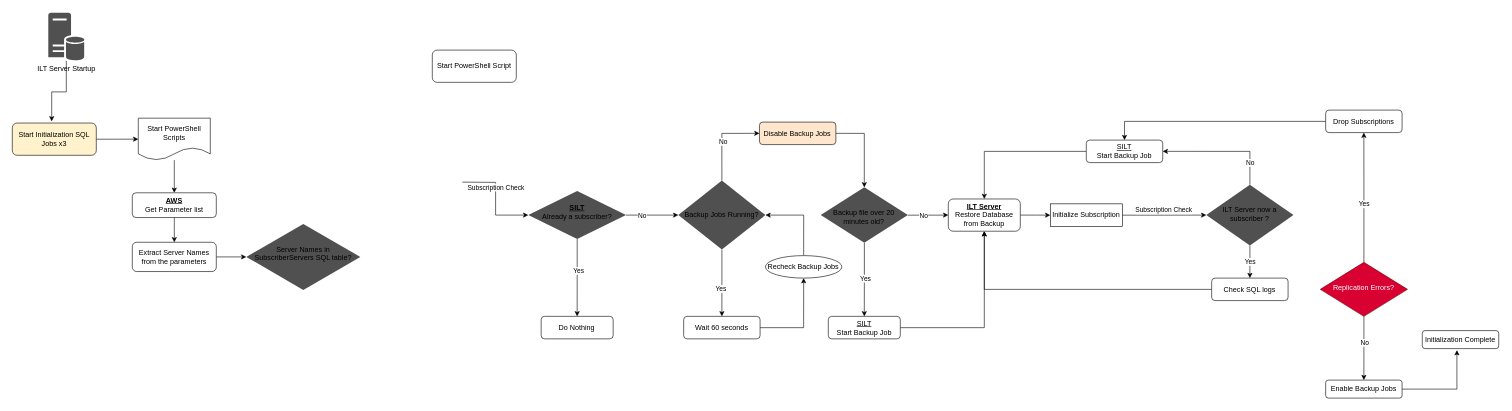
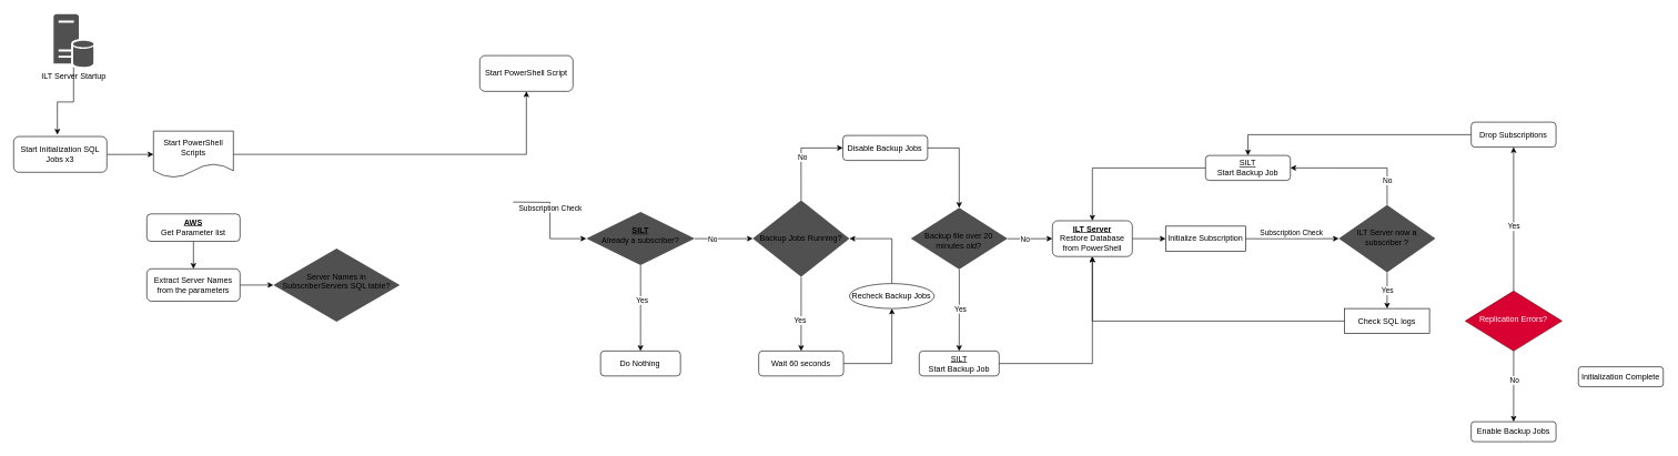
- <mxCell id="40" value="Disable Backup Jobs" style="rounded=1;whiteSpace=wrap;html=1;fillColor=#ffe6cc;" parent="1" vertex="1"><mxGeometry x="1265.25" y="203" width="127.37" height="37.5" as="geometry" /></mxCell>
+ <mxCell id="40" value="Disable Backup Jobs" style="rounded=1;whiteSpace=wrap;html=1;" parent="1" vertex="1"><mxGeometry x="1265.25" y="203" width="127.37" height="37.5" as="geometry" /></mxCell>
- <mxCell id="38" value="Start Initialization SQL Jobs x3" style="rounded=1;whiteSpace=wrap;html=1;fillColor=#fff2cc;" parent="1" vertex="1"><mxGeometry x="20" y="204.56" width="140" height="53.75" as="geometry" /></mxCell>
+ <mxCell id="38" value="Start Initialization SQL Jobs x3" style="rounded=1;whiteSpace=wrap;html=1;" parent="1" vertex="1"><mxGeometry x="20" y="204.56" width="140" height="53.75" as="geometry" /></mxCell>
- <mxCell id="62" style="edgeStyle=orthogonalEdgeStyle;rounded=0;orthogonalLoop=1;jettySize=auto;html=1;entryX=0.5;entryY=0;entryDx=0;entryDy=0;" edge="1" parent="1" source="63" target="57"><mxGeometry relative="1" as="geometry" /></mxCell>
+ <mxCell id="62" style="edgeStyle=orthogonalEdgeStyle;rounded=0;orthogonalLoop=1;jettySize=auto;html=1;" edge="1" parent="1" source="63" target="61"><mxGeometry relative="1" as="geometry" /></mxCell>
- <mxCell id="16" value="&lt;b&gt;&lt;u&gt;ILT Server&lt;/u&gt;&lt;/b&gt;&lt;br&gt;Restore Database from Backup" style="rounded=1;whiteSpace=wrap;html=1;" parent="1" vertex="1"><mxGeometry x="1580" y="331.13" width="120" height="53.75" as="geometry" /></mxCell>
+ <mxCell id="16" value="&lt;b&gt;&lt;u&gt;ILT Server&lt;/u&gt;&lt;/b&gt;&lt;br&gt;Restore Database from PowerShell" style="rounded=1;whiteSpace=wrap;html=1;" parent="1" vertex="1"><mxGeometry x="1580" y="331.13" width="120" height="53.75" as="geometry" /></mxCell>
- <mxCell id="33" value="Check SQL logs" style="rounded=1;whiteSpace=wrap;html=1;" parent="1" vertex="1"><mxGeometry x="2018.94" y="463" width="127.37" height="37.5" as="geometry" /></mxCell>
+ <mxCell id="33" value="Check SQL logs" style="whiteSpace=wrap;html=1;rounded=0;" parent="1" vertex="1"><mxGeometry x="2018.94" y="463" width="127.37" height="37.5" as="geometry" /></mxCell>
- <mxCell id="52" style="edgeStyle=orthogonalEdgeStyle;rounded=0;orthogonalLoop=1;jettySize=auto;html=1;entryX=0.453;entryY=1.089;entryDx=0;entryDy=0;entryPerimeter=0;align=center;" parent="1" source="53" target="34" edge="1"><mxGeometry relative="1" as="geometry" /></mxCell>
